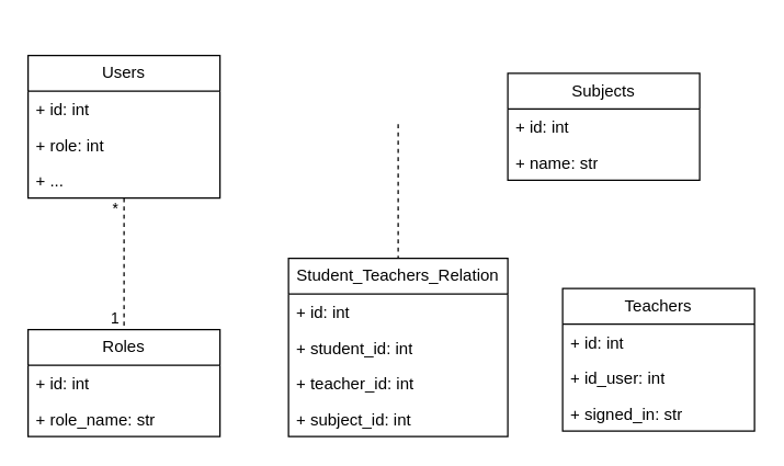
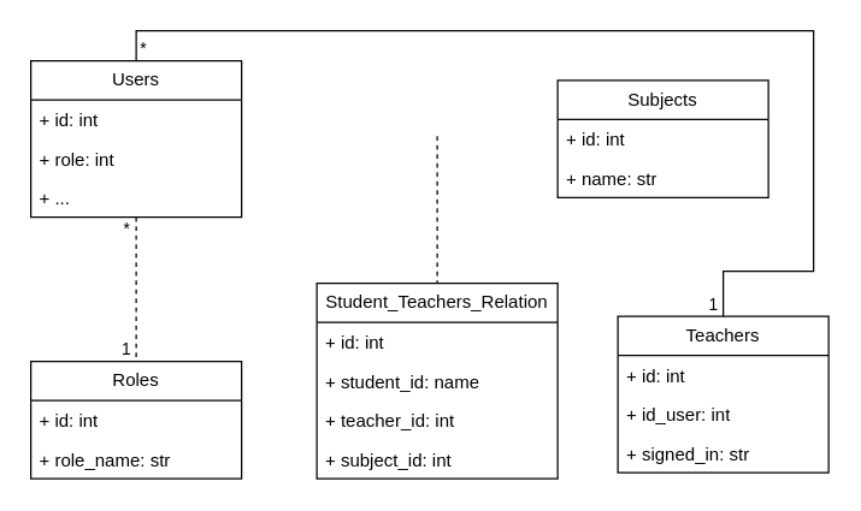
+ <mxCell id="24" value="" style="endArrow=none;html=1;edgeStyle=orthogonalEdgeStyle;rounded=0;entryX=0.5;entryY=0;entryDx=0;entryDy=0;" edge="1" parent="1" source="2" target="17"><mxGeometry relative="1" as="geometry"><mxPoint x="170" y="102" as="sourcePoint" /><mxPoint x="290" y="102" as="targetPoint" /><Array as="points"><mxPoint x="90" y="20" /><mxPoint x="540" y="20" /><mxPoint x="540" y="180" /><mxPoint x="480" y="180" /></Array></mxGeometry></mxCell>
+ <mxCell id="25" value="*" style="edgeLabel;resizable=0;html=1;align=left;verticalAlign=bottom;" connectable="0" vertex="1" parent="24"><mxGeometry x="-1" relative="1" as="geometry"><mxPoint x="1" as="offset" /></mxGeometry></mxCell>
+ <mxCell id="26" value="1" style="edgeLabel;resizable=0;html=1;align=right;verticalAlign=bottom;" connectable="0" vertex="1" parent="24"><mxGeometry x="1" relative="1" as="geometry"><mxPoint x="-3" as="offset" /></mxGeometry></mxCell>
- <mxCell id="11" value="+ student_id: int" style="text;strokeColor=none;fillColor=none;align=left;verticalAlign=top;spacingLeft=4;spacingRight=4;overflow=hidden;rotatable=0;points=[[0,0.5],[1,0.5]];portConstraint=eastwest;whiteSpace=wrap;html=1;" vertex="1" parent="9"><mxGeometry y="52" width="160" height="26" as="geometry" /></mxCell>
+ <mxCell id="11" value="+ student_id: name" style="text;strokeColor=none;fillColor=none;align=left;verticalAlign=top;spacingLeft=4;spacingRight=4;overflow=hidden;rotatable=0;points=[[0,0.5],[1,0.5]];portConstraint=eastwest;whiteSpace=wrap;html=1;" vertex="1" parent="9"><mxGeometry y="52" width="160" height="26" as="geometry" /></mxCell>
